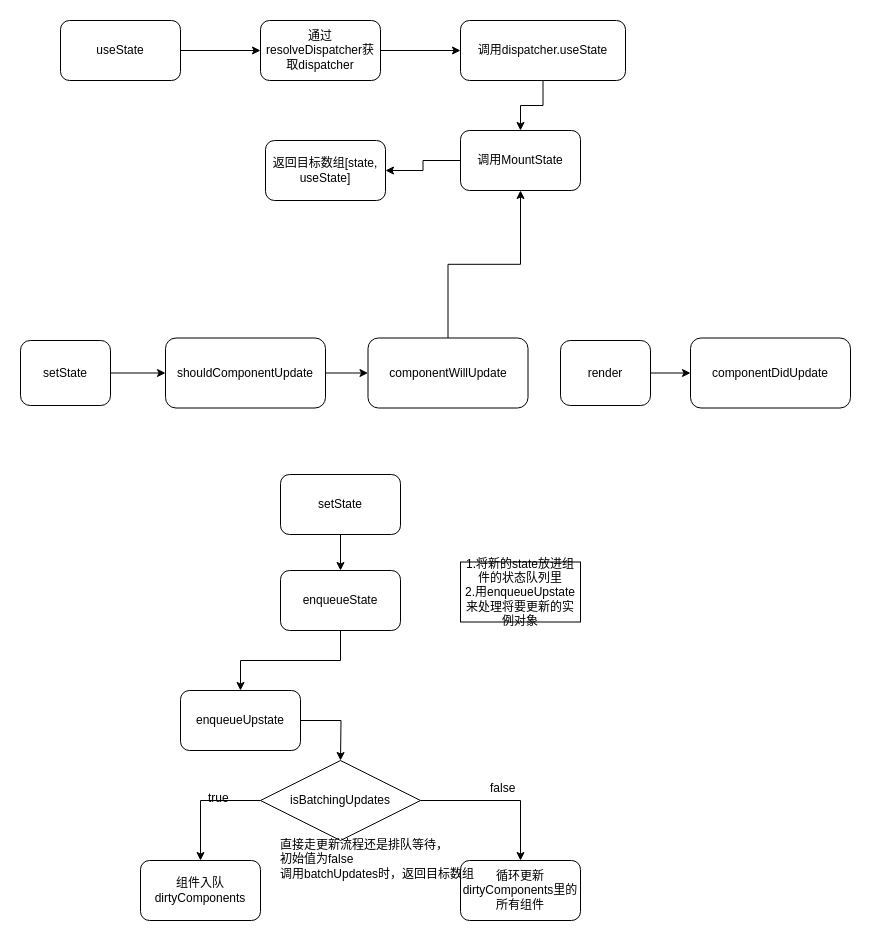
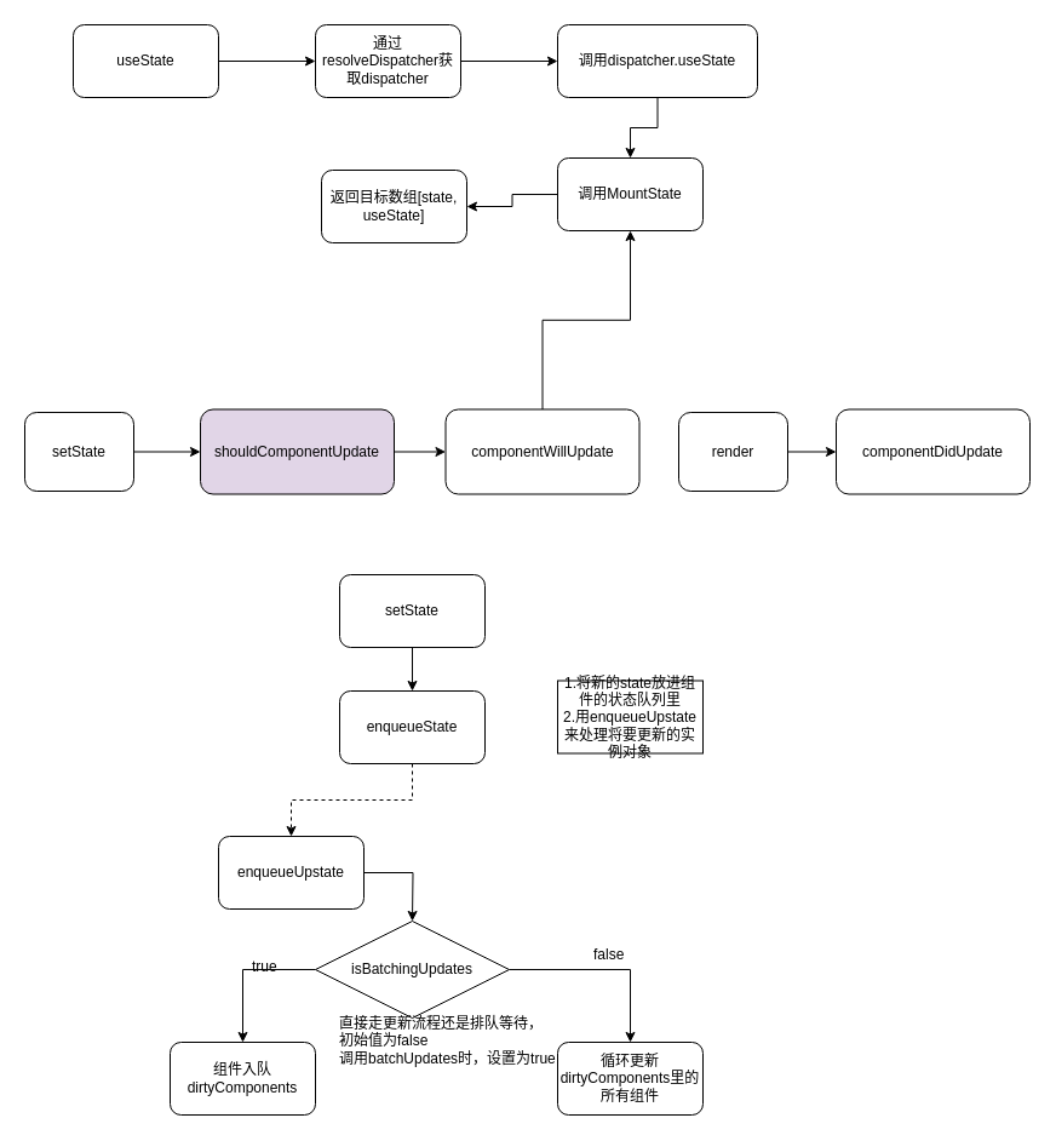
- <mxCell id="14" value="shouldComponentUpdate" style="rounded=1;whiteSpace=wrap;html=1;" vertex="1" parent="1"><mxGeometry x="165" y="337.5" width="160" height="70" as="geometry" /></mxCell>
+ <mxCell id="14" value="shouldComponentUpdate" style="rounded=1;whiteSpace=wrap;html=1;fillColor=#e1d5e7;" vertex="1" parent="1"><mxGeometry x="165" y="337.5" width="160" height="70" as="geometry" /></mxCell>
- <mxCell id="22" value="" style="edgeStyle=orthogonalEdgeStyle;rounded=0;orthogonalLoop=1;jettySize=auto;html=1;" edge="1" parent="1" source="23" target="25"><mxGeometry relative="1" as="geometry" /></mxCell>
+ <mxCell id="22" value="" style="edgeStyle=orthogonalEdgeStyle;rounded=0;orthogonalLoop=1;jettySize=auto;html=1;dashed=1;" edge="1" parent="1" source="23" target="25"><mxGeometry relative="1" as="geometry" /></mxCell>
- <mxCell id="34" value="直接走更新流程还是排队等待，&lt;br&gt;初始值为false&lt;br&gt;调用batchUpdates时，返回目标数组" style="text;html=1;resizable=0;points=[];autosize=1;align=left;verticalAlign=top;spacingTop=-4;" vertex="1" parent="1"><mxGeometry x="277.5" y="835" width="190" height="40" as="geometry" /></mxCell>
+ <mxCell id="34" value="直接走更新流程还是排队等待，&lt;br&gt;初始值为false&lt;br&gt;调用batchUpdates时，设置为true" style="text;html=1;resizable=0;points=[];autosize=1;align=left;verticalAlign=top;spacingTop=-4;" vertex="1" parent="1"><mxGeometry x="277.5" y="835" width="190" height="40" as="geometry" /></mxCell>
